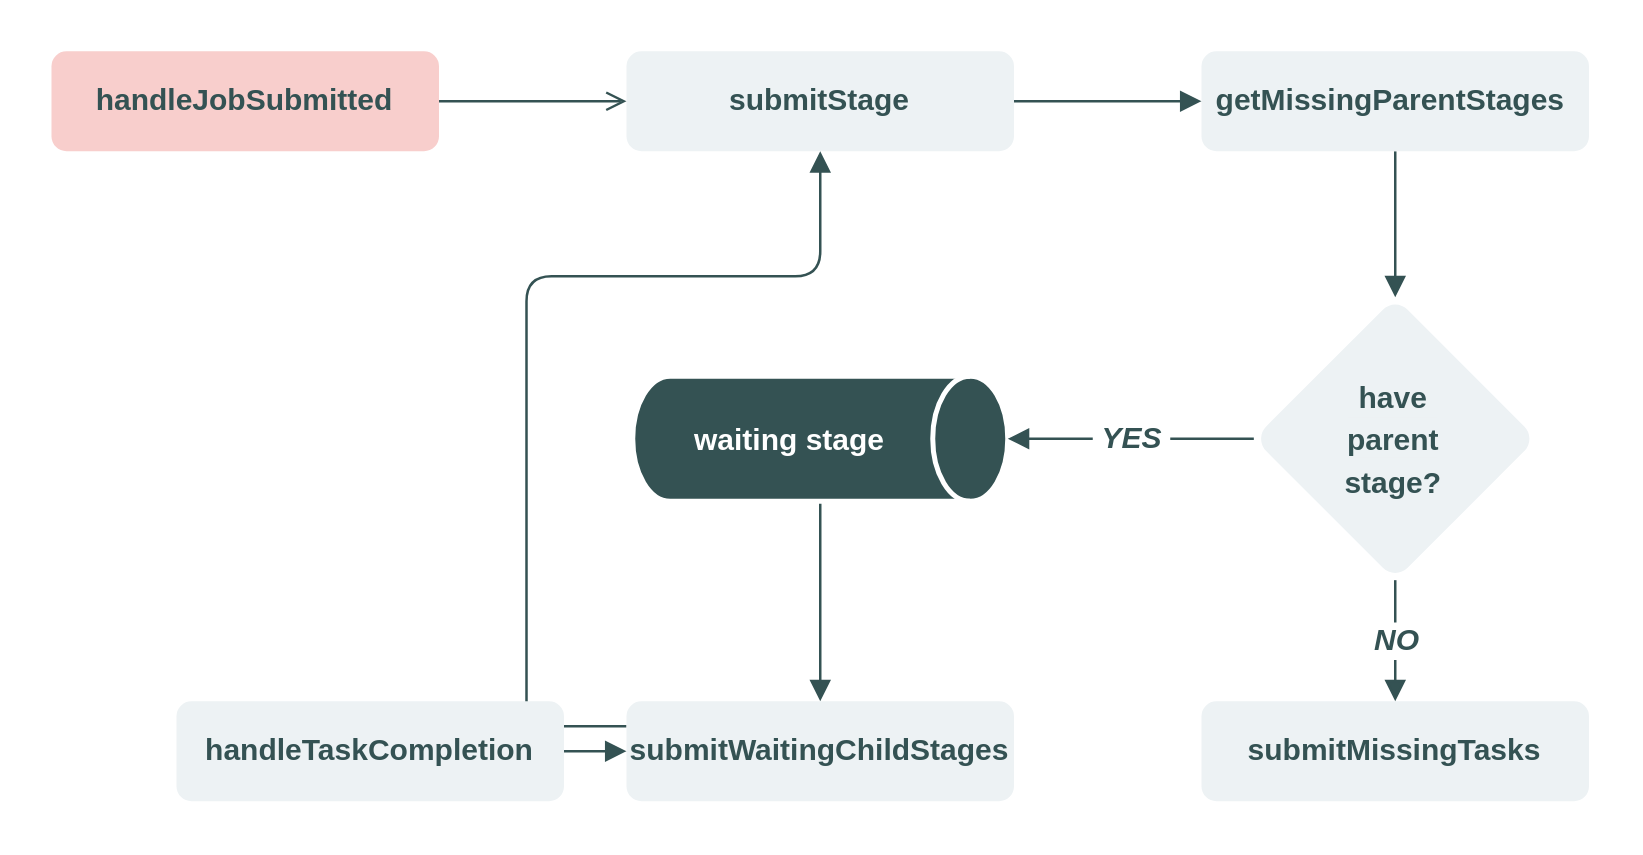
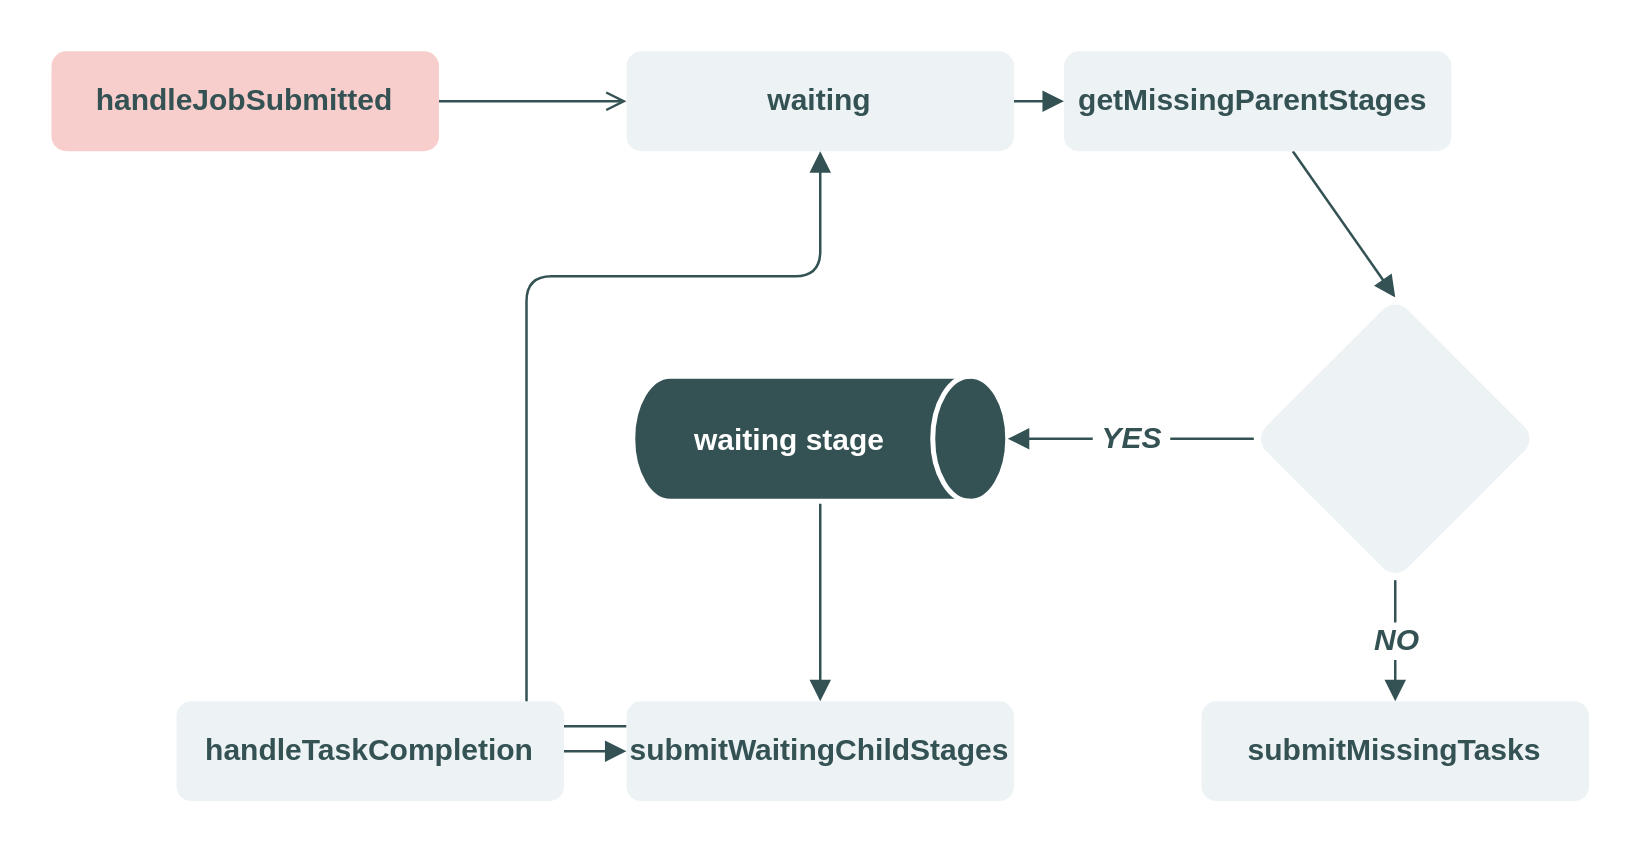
- <mxCell id="9" value="&lt;pre&gt;&lt;font style=&quot;font-size: 12px&quot; face=&quot;Helvetica&quot;&gt;submitStage&lt;/font&gt;&lt;/pre&gt;" style="rounded=1;whiteSpace=wrap;html=1;fontSize=12;fontColor=#345253;fillColor=#EDF2F4;strokeColor=none;fontStyle=1" vertex="1" parent="1"><mxGeometry x="250" y="20" width="155" height="40" as="geometry" /></mxCell>
+ <mxCell id="9" value="&lt;pre&gt;&lt;font style=&quot;font-size: 12px&quot; face=&quot;Helvetica&quot;&gt;waiting&lt;/font&gt;&lt;/pre&gt;" style="rounded=1;whiteSpace=wrap;html=1;fontSize=12;fontColor=#345253;fillColor=#EDF2F4;strokeColor=none;fontStyle=1" vertex="1" parent="1"><mxGeometry x="250" y="20" width="155" height="40" as="geometry" /></mxCell>
- <mxCell id="15" value="getMissingParentStages&amp;nbsp;" style="rounded=1;whiteSpace=wrap;html=1;fontSize=12;fontColor=#345253;fillColor=#EDF2F4;strokeColor=none;fontStyle=1" vertex="1" parent="1"><mxGeometry x="480" y="20" width="155" height="40" as="geometry" /></mxCell>
+ <mxCell id="15" value="getMissingParentStages&amp;nbsp;" style="rounded=1;whiteSpace=wrap;html=1;fontSize=12;fontColor=#345253;fillColor=#EDF2F4;strokeColor=none;fontStyle=1" vertex="1" parent="1"><mxGeometry x="425" y="20" width="155" height="40" as="geometry" /></mxCell>
- <mxCell id="6" value="&lt;span style=&quot;background-color: rgb(237 , 242 , 244)&quot;&gt;&lt;font style=&quot;font-size: 12px&quot;&gt;&lt;b&gt;have parent stage?&lt;/b&gt;&lt;/font&gt;&lt;/span&gt;" style="text;html=1;strokeColor=none;fillColor=none;align=center;verticalAlign=middle;whiteSpace=wrap;rounded=0;fontSize=14;fontColor=#345253;" vertex="1" parent="4"><mxGeometry x="27.35" y="26.57" width="58.43" height="60" as="geometry" /></mxCell>
